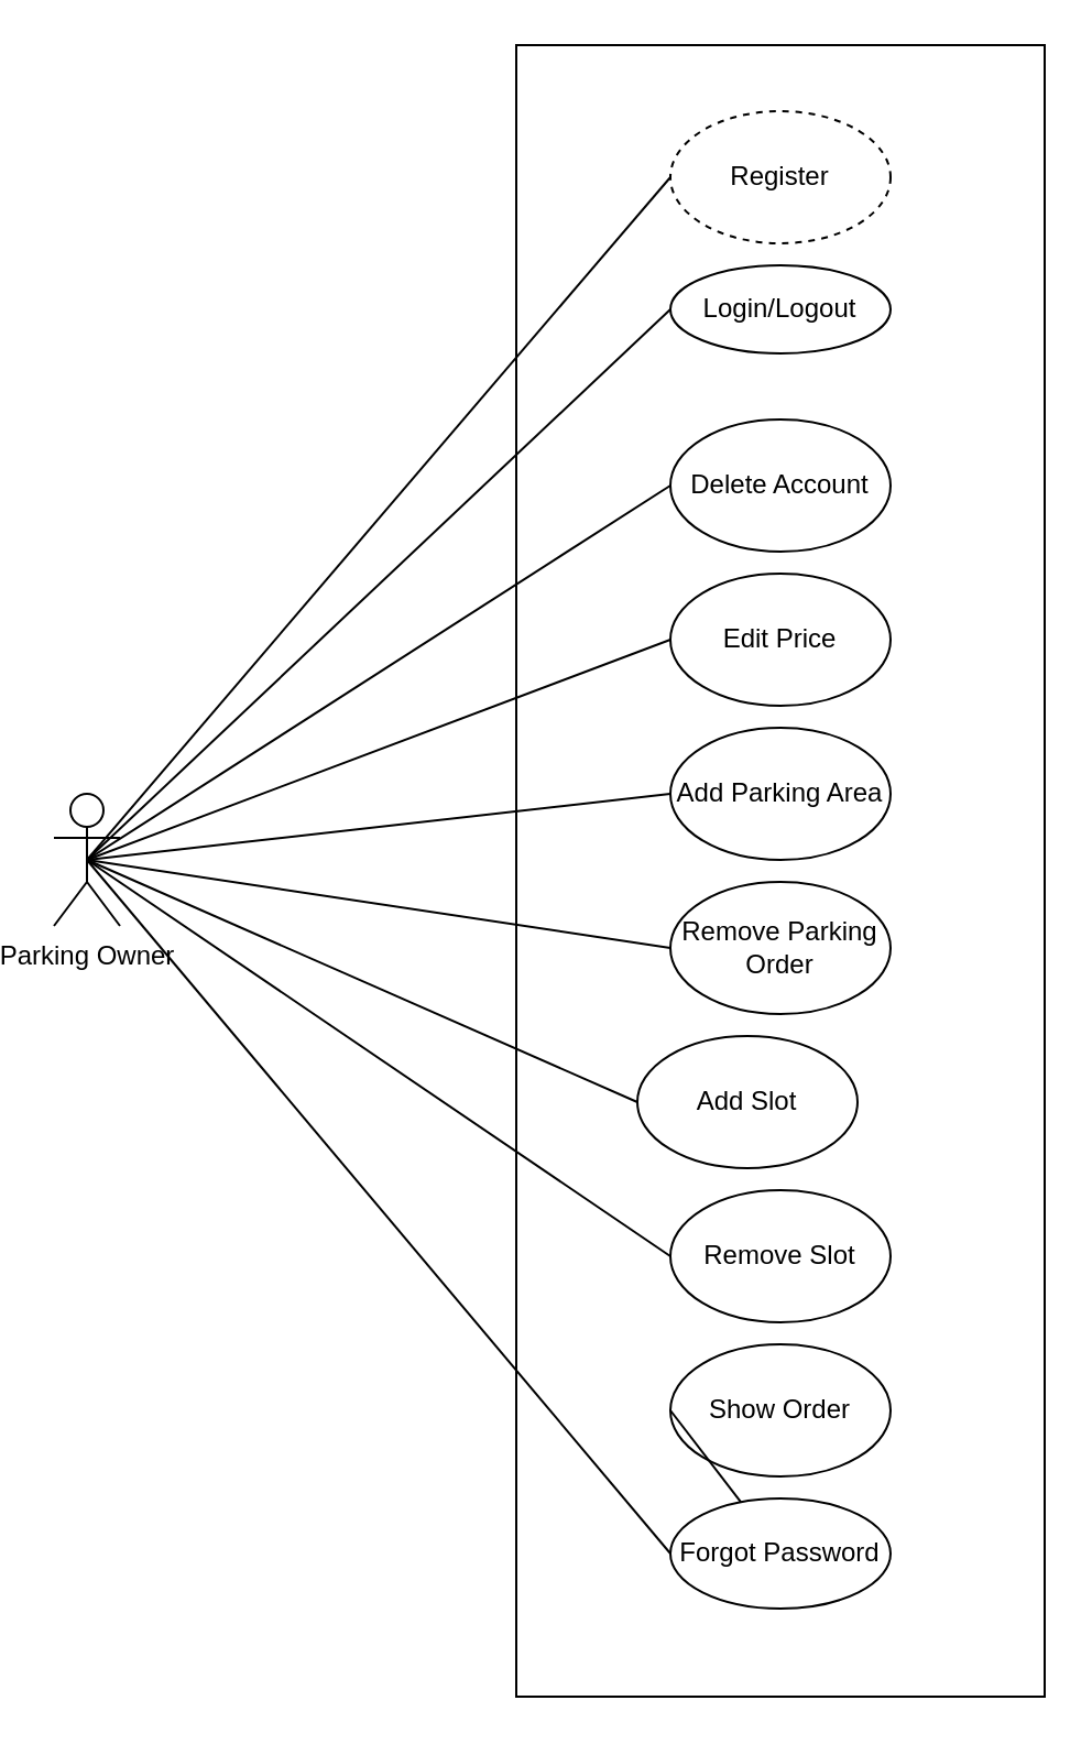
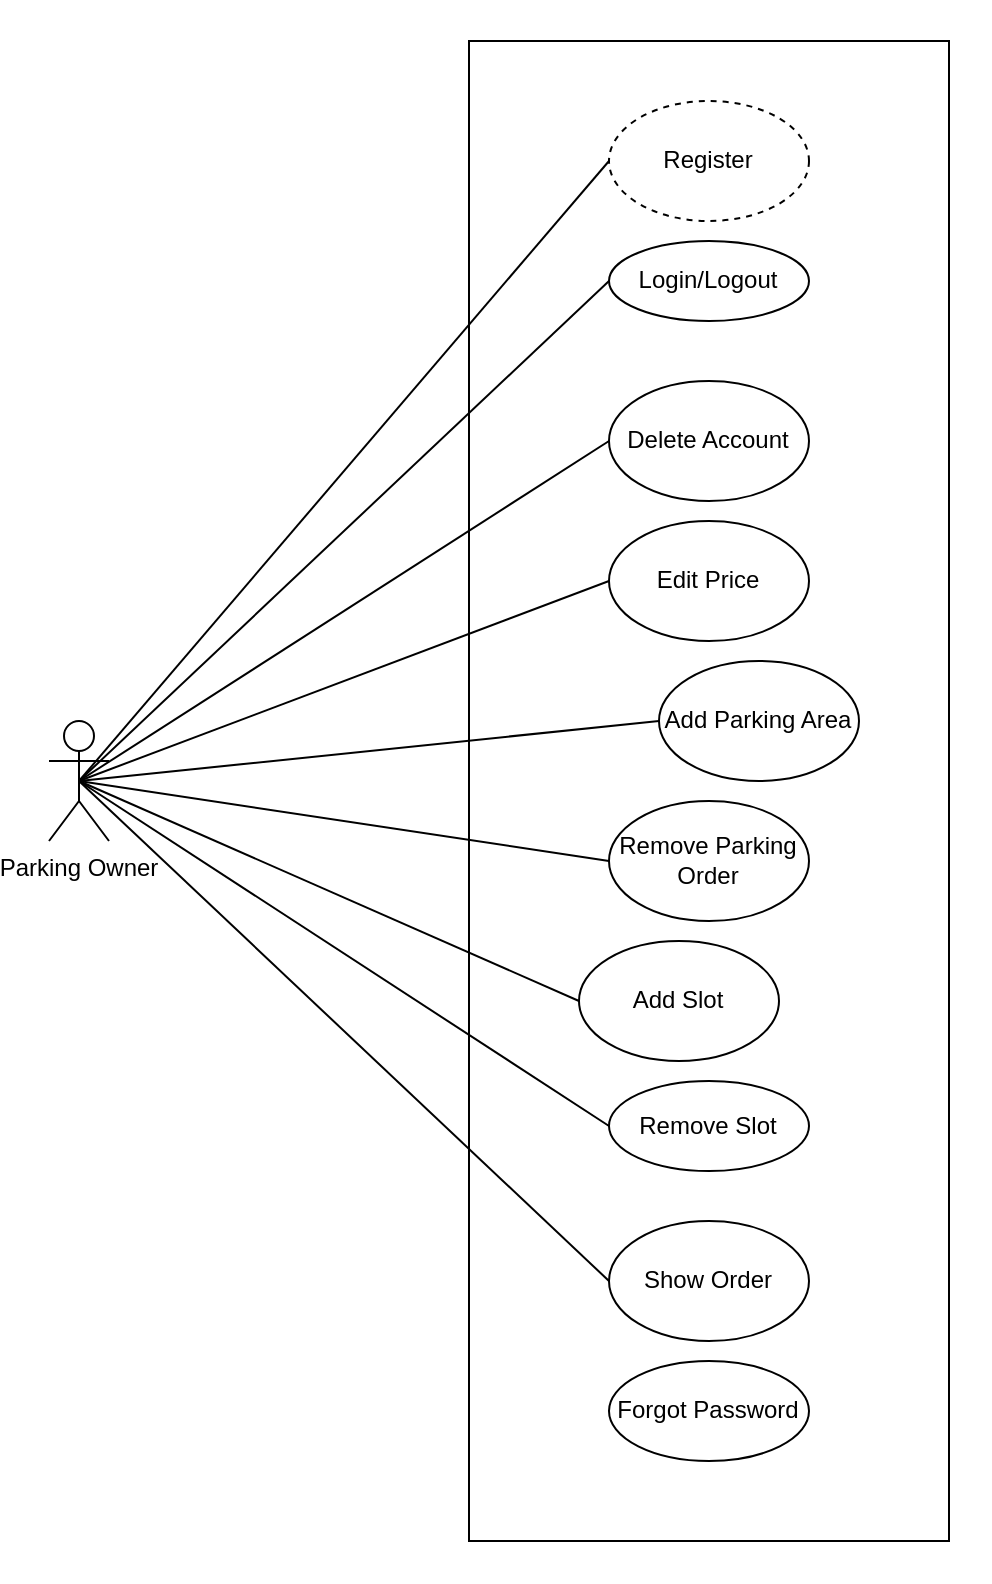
- <mxCell id="7" value="Add Parking Area" style="ellipse;whiteSpace=wrap;html=1;" vertex="1" parent="1"><mxGeometry x="300" y="330" width="100" height="60" as="geometry" /></mxCell>
+ <mxCell id="7" value="Add Parking Area" style="ellipse;whiteSpace=wrap;html=1;" vertex="1" parent="1"><mxGeometry x="325" y="330" width="100" height="60" as="geometry" /></mxCell>
- <mxCell id="23" value="" style="endArrow=none;html=1;shadow=0;comic=0;sketch=0;strokeColor=default;strokeWidth=1;endSize=0;targetPerimeterSpacing=0;curved=1;jumpStyle=none;entryX=0.5;entryY=0.5;entryDx=0;entryDy=0;entryPerimeter=0;exitX=0;exitY=0.5;exitDx=0;exitDy=0;" edge="1" parent="1" source="12" target="13"><mxGeometry width="50" height="50" relative="1" as="geometry"><mxPoint x="340" y="610" as="sourcePoint" /><mxPoint x="390" y="560" as="targetPoint" /></mxGeometry></mxCell>
- <mxCell id="10" value="Remove Slot" style="ellipse;whiteSpace=wrap;html=1;" vertex="1" parent="1"><mxGeometry x="300" y="540" width="100" height="60" as="geometry" /></mxCell>
+ <mxCell id="10" value="Remove Slot" style="ellipse;whiteSpace=wrap;html=1;" vertex="1" parent="1"><mxGeometry x="300" y="540" width="100" height="45" as="geometry" /></mxCell>
- <mxCell id="20" value="" style="endArrow=none;html=1;rounded=0;exitX=0;exitY=0.5;exitDx=0;exitDy=0;" edge="1" parent="1" source="11" target="12"><mxGeometry width="50" height="50" relative="1" as="geometry"><mxPoint x="340" y="610" as="sourcePoint" /><mxPoint x="390" y="560" as="targetPoint" /></mxGeometry></mxCell>
+ <mxCell id="20" value="" style="endArrow=none;html=1;rounded=0;entryX=0.5;entryY=0.5;entryDx=0;entryDy=0;entryPerimeter=0;exitX=0;exitY=0.5;exitDx=0;exitDy=0;" edge="1" parent="1" source="11" target="13"><mxGeometry width="50" height="50" relative="1" as="geometry"><mxPoint x="340" y="610" as="sourcePoint" /><mxPoint x="390" y="560" as="targetPoint" /></mxGeometry></mxCell>
